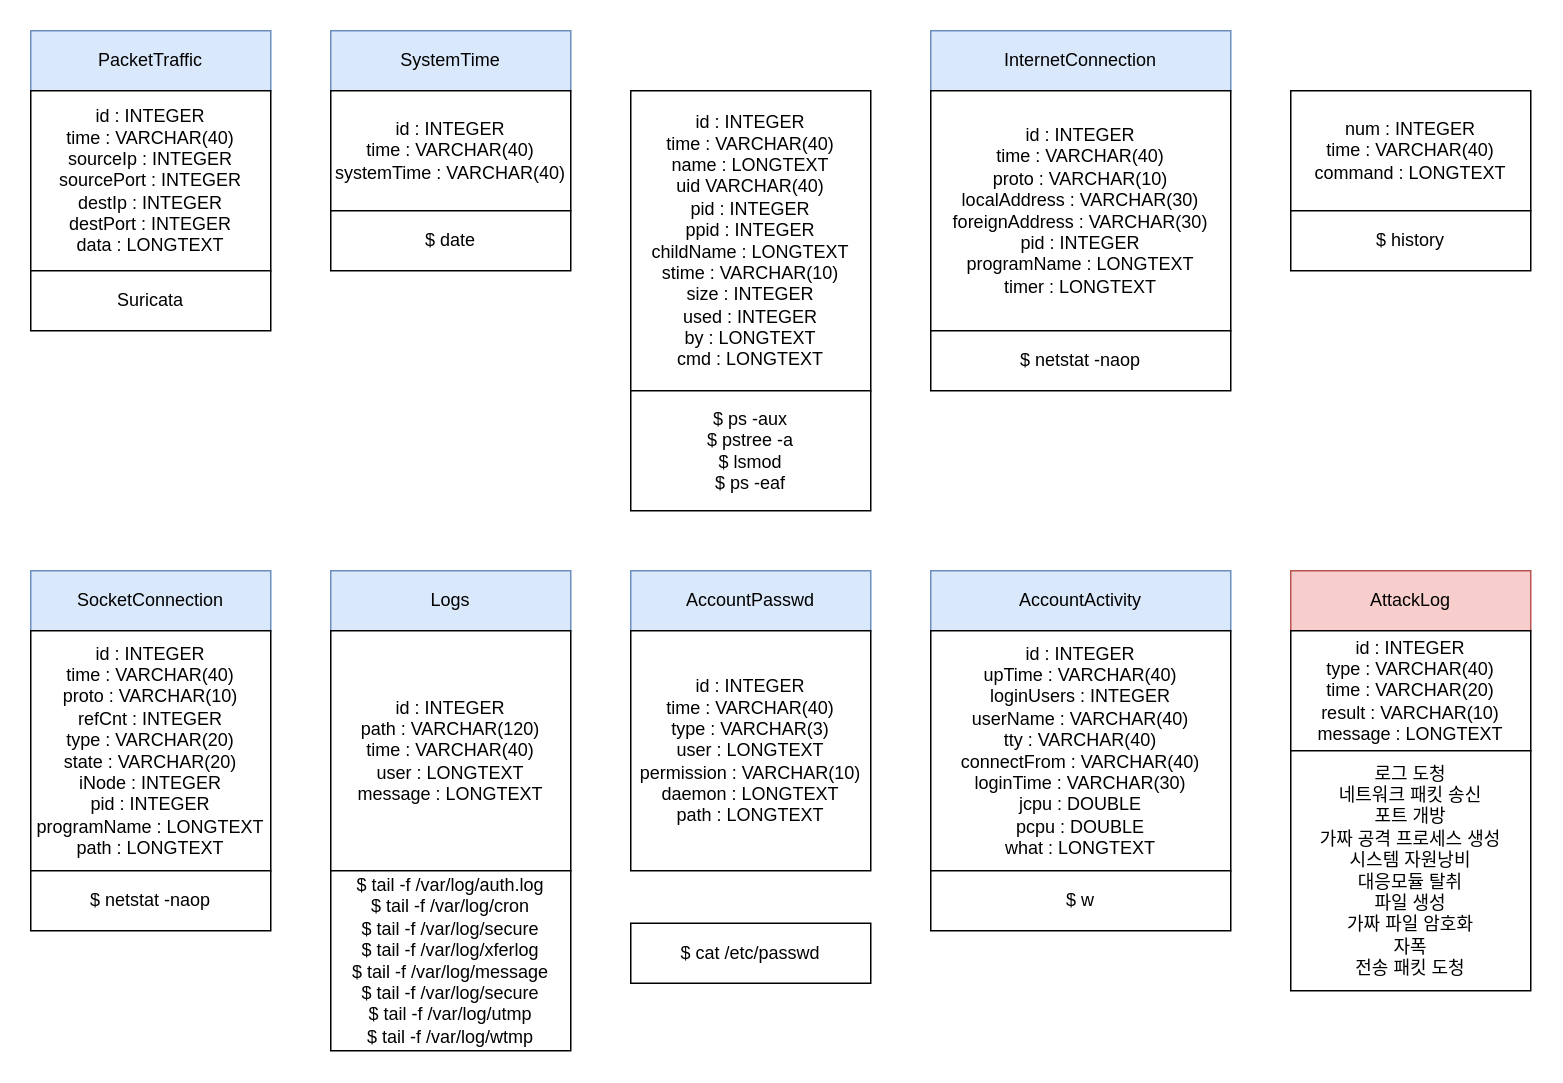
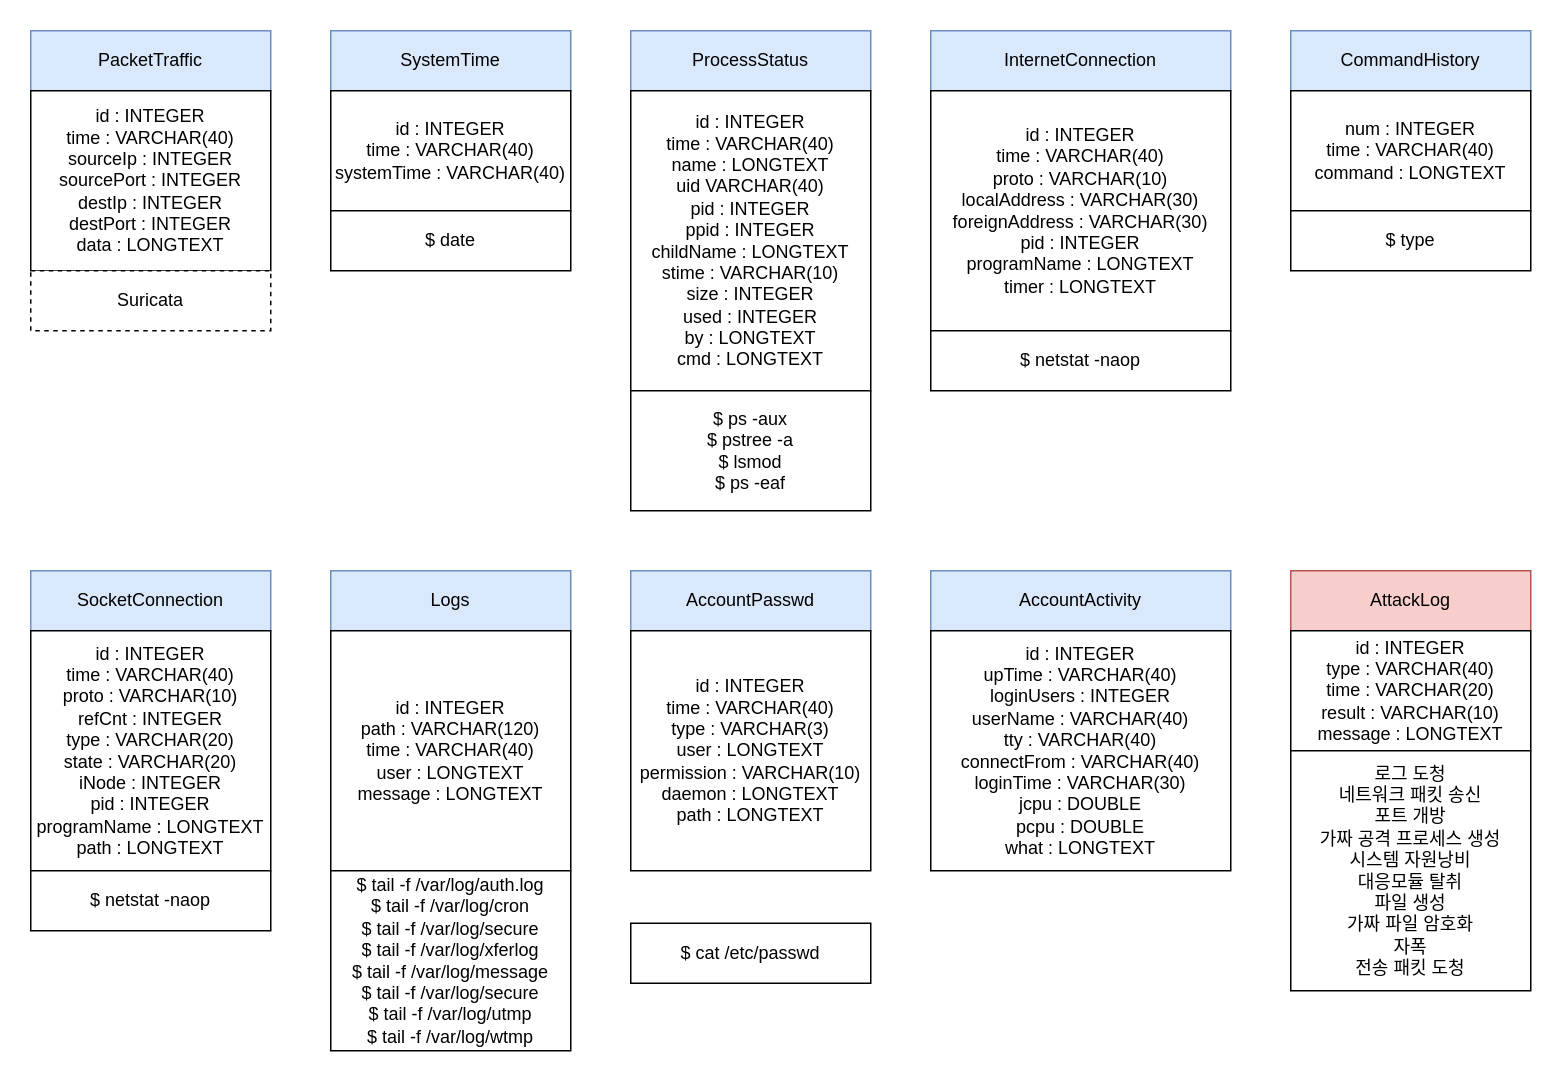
+ <mxCell id="8" value="ProcessStatus" style="rounded=0;whiteSpace=wrap;html=1;fillColor=#dae8fc;strokeColor=#6c8ebf;" vertex="1" parent="1"><mxGeometry x="420" y="20" width="160" height="40" as="geometry" /></mxCell>
+ <mxCell id="17" value="CommandHistory" style="rounded=0;whiteSpace=wrap;html=1;fillColor=#dae8fc;strokeColor=#6c8ebf;" vertex="1" parent="1"><mxGeometry x="860" y="20" width="160" height="40" as="geometry" /></mxCell>
- <mxCell id="19" value="$ history" style="rounded=0;whiteSpace=wrap;html=1;" vertex="1" parent="1"><mxGeometry x="860" y="140" width="160" height="40" as="geometry" /></mxCell>
+ <mxCell id="19" value="$ type" style="rounded=0;whiteSpace=wrap;html=1;" vertex="1" parent="1"><mxGeometry x="860" y="140" width="160" height="40" as="geometry" /></mxCell>
- <mxCell id="6" value="Suricata" style="rounded=0;whiteSpace=wrap;html=1;" vertex="1" parent="1"><mxGeometry x="20" y="180" width="160" height="40" as="geometry" /></mxCell>
+ <mxCell id="6" value="Suricata" style="rounded=0;whiteSpace=wrap;html=1;dashed=1;" vertex="1" parent="1"><mxGeometry x="20" y="180" width="160" height="40" as="geometry" /></mxCell>
- <mxCell id="22" value="$ w" style="rounded=0;whiteSpace=wrap;html=1;" vertex="1" parent="1"><mxGeometry x="620" y="580" width="200" height="40" as="geometry" /></mxCell>
